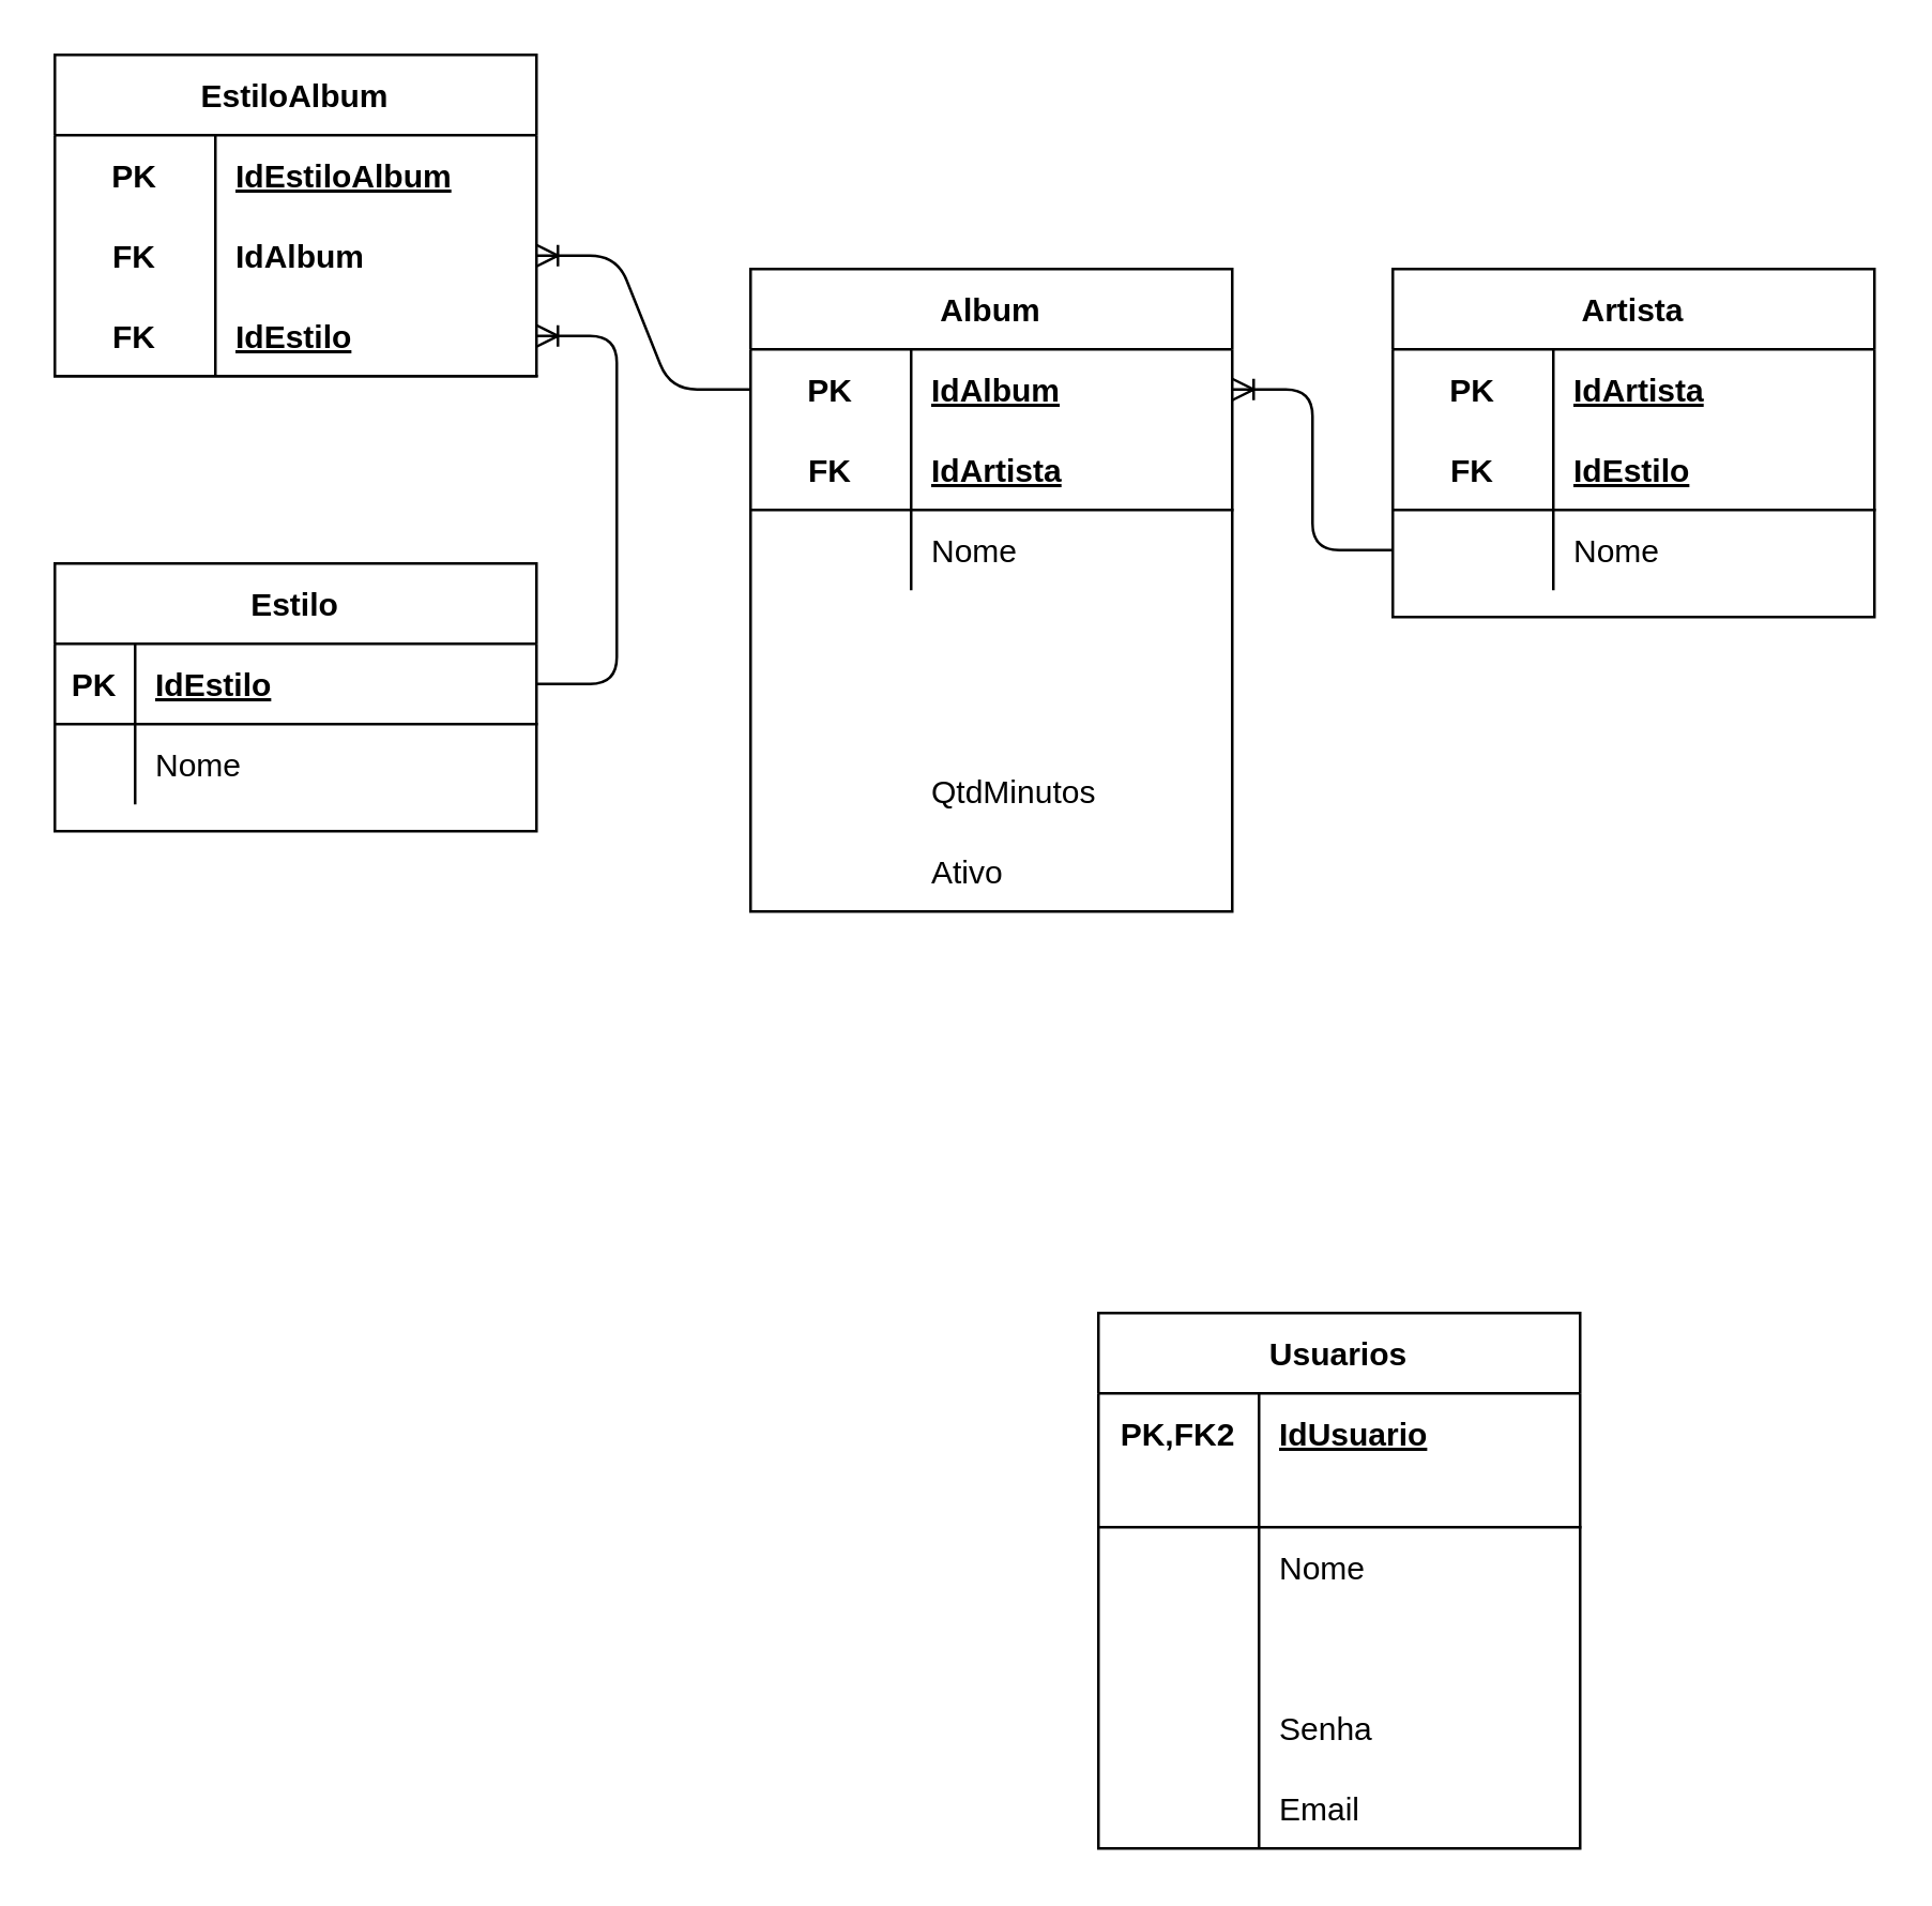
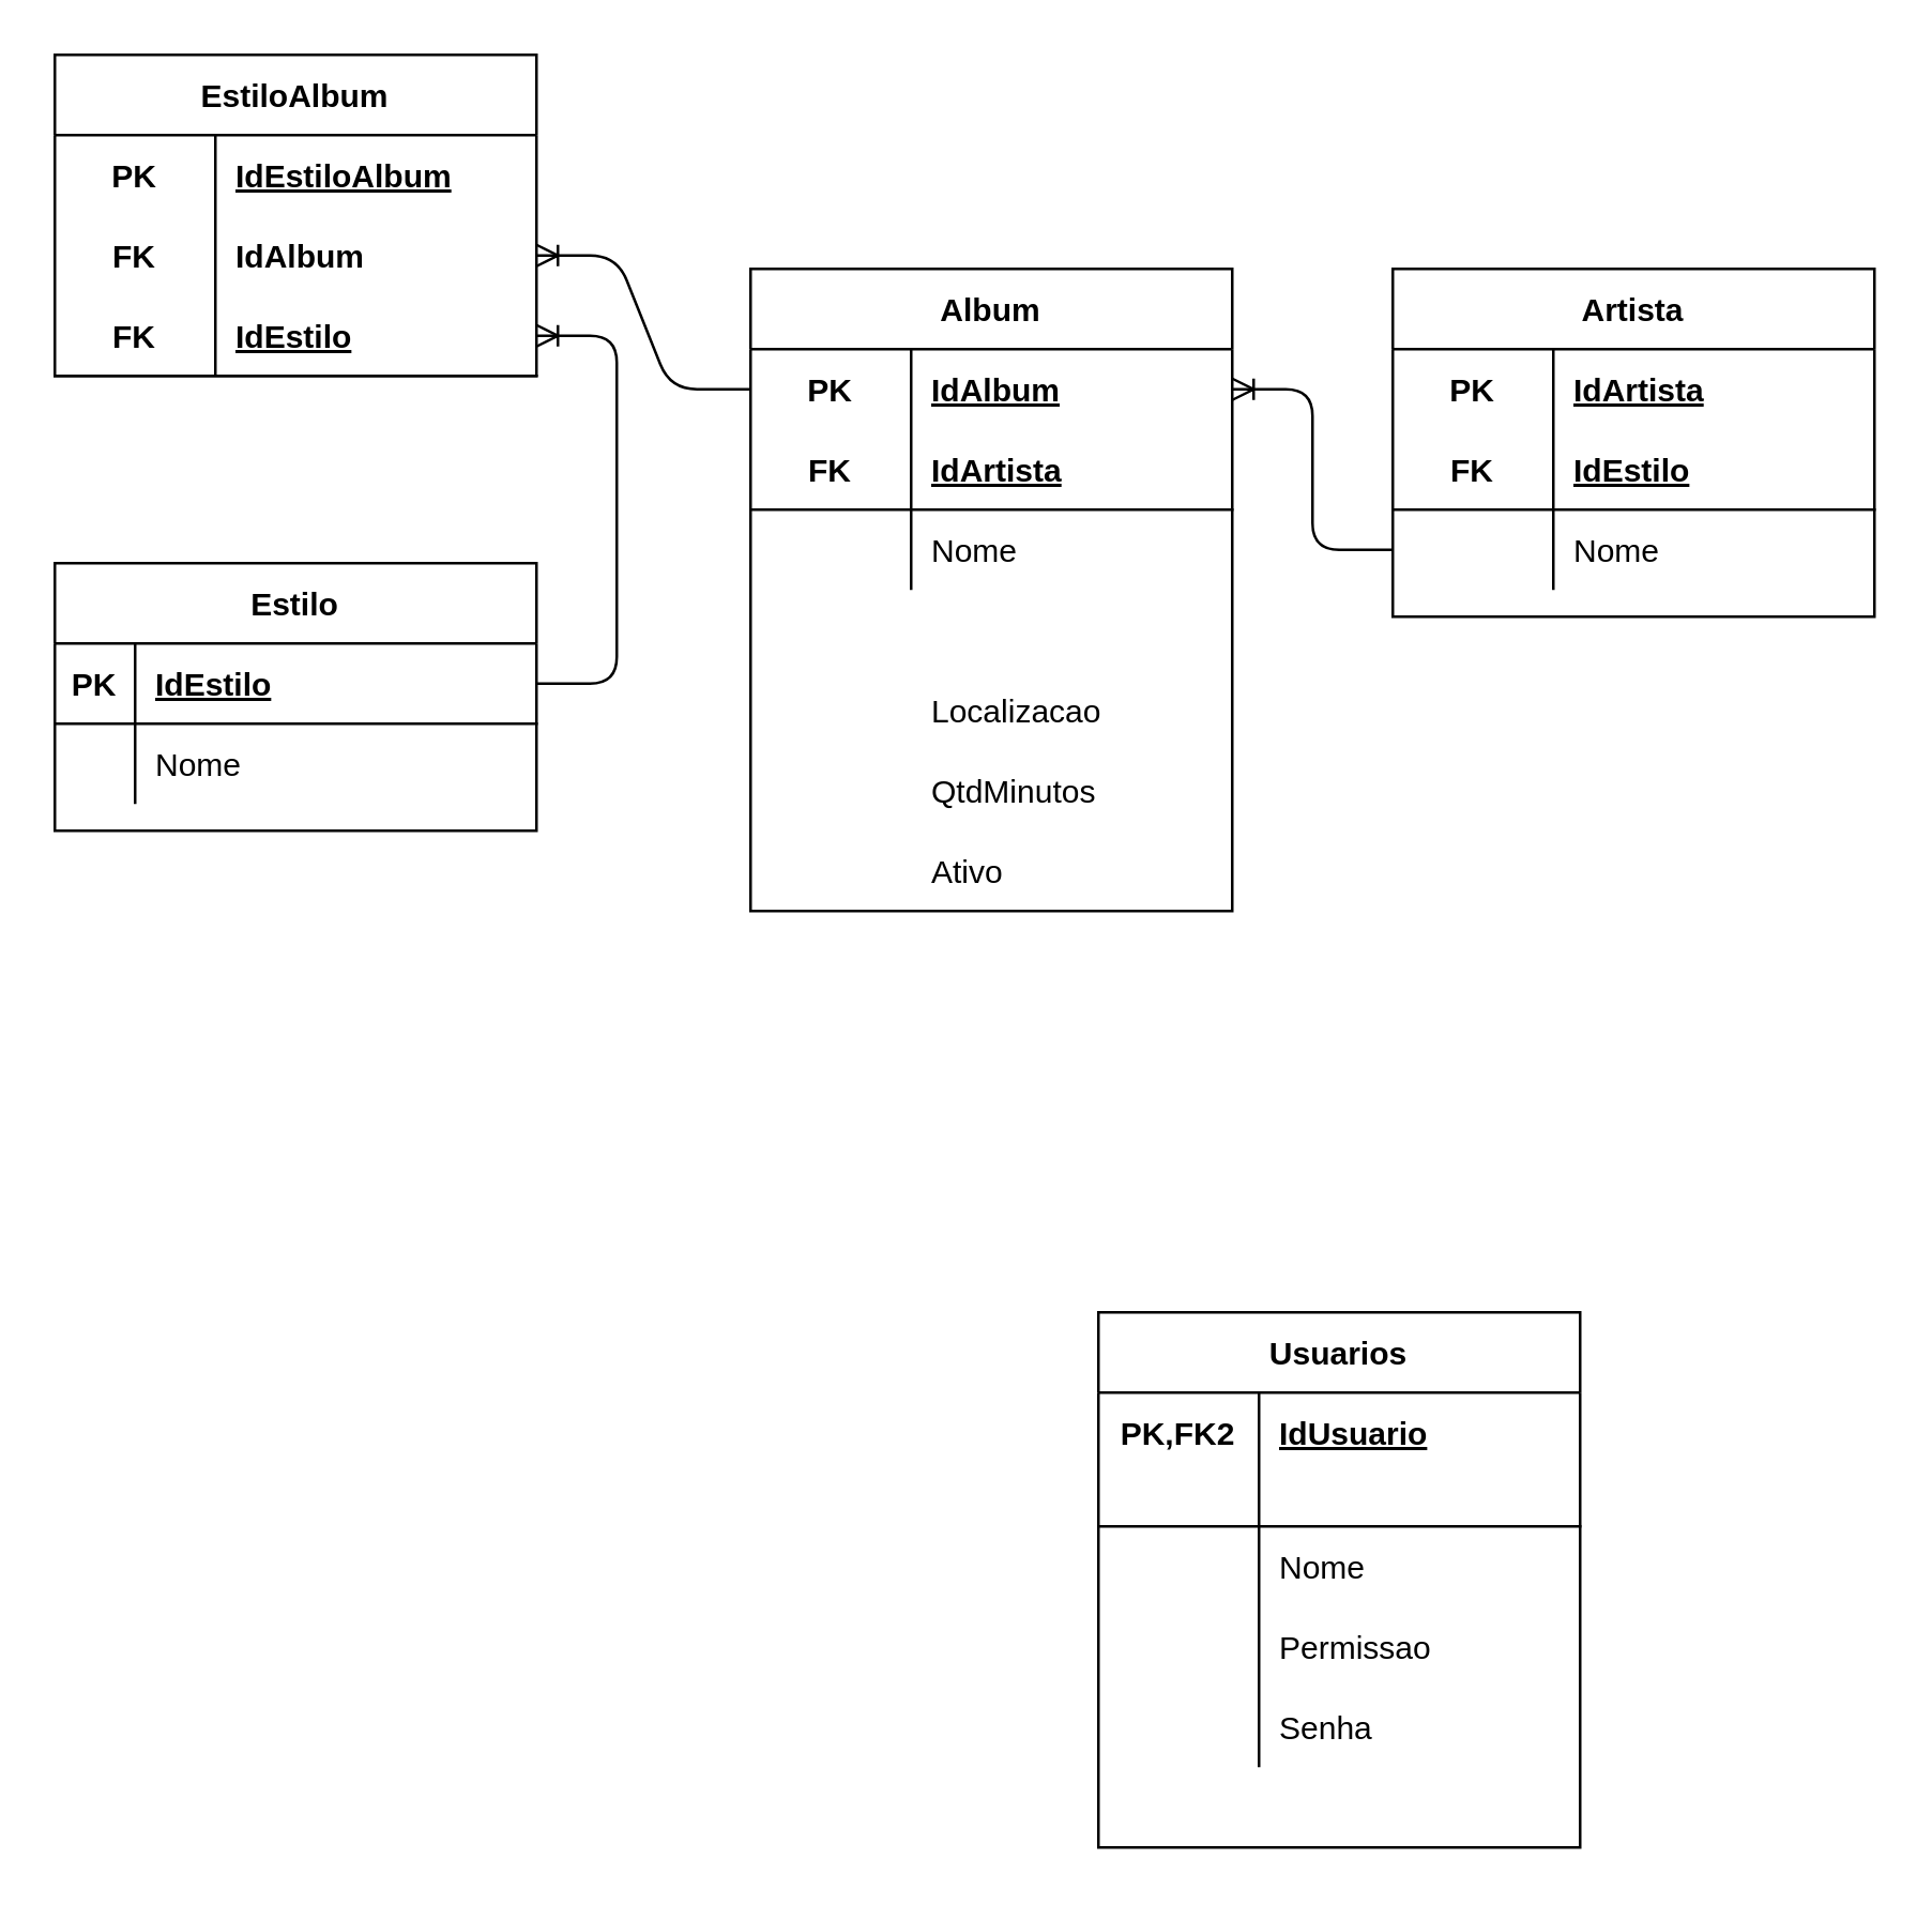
+ <mxCell id="24" value="Localizacao" style="shape=partialRectangle;connectable=0;fillColor=none;top=0;left=0;bottom=0;right=0;align=left;spacingLeft=6;overflow=hidden;" vertex="1" parent="1"><mxGeometry x="340" y="250" width="120" height="30" as="geometry" /></mxCell>
+ <mxCell id="49" value="Permissao" style="shape=partialRectangle;connectable=0;fillColor=none;top=0;left=0;bottom=0;right=0;align=left;spacingLeft=6;overflow=hidden;" vertex="1" parent="47"><mxGeometry x="60" width="120" height="30" as="geometry" /></mxCell>
- <mxCell id="55" value="Email" style="shape=partialRectangle;connectable=0;fillColor=none;top=0;left=0;bottom=0;right=0;align=left;spacingLeft=6;overflow=hidden;" vertex="1" parent="53"><mxGeometry x="60" width="120" height="30" as="geometry" /></mxCell>
